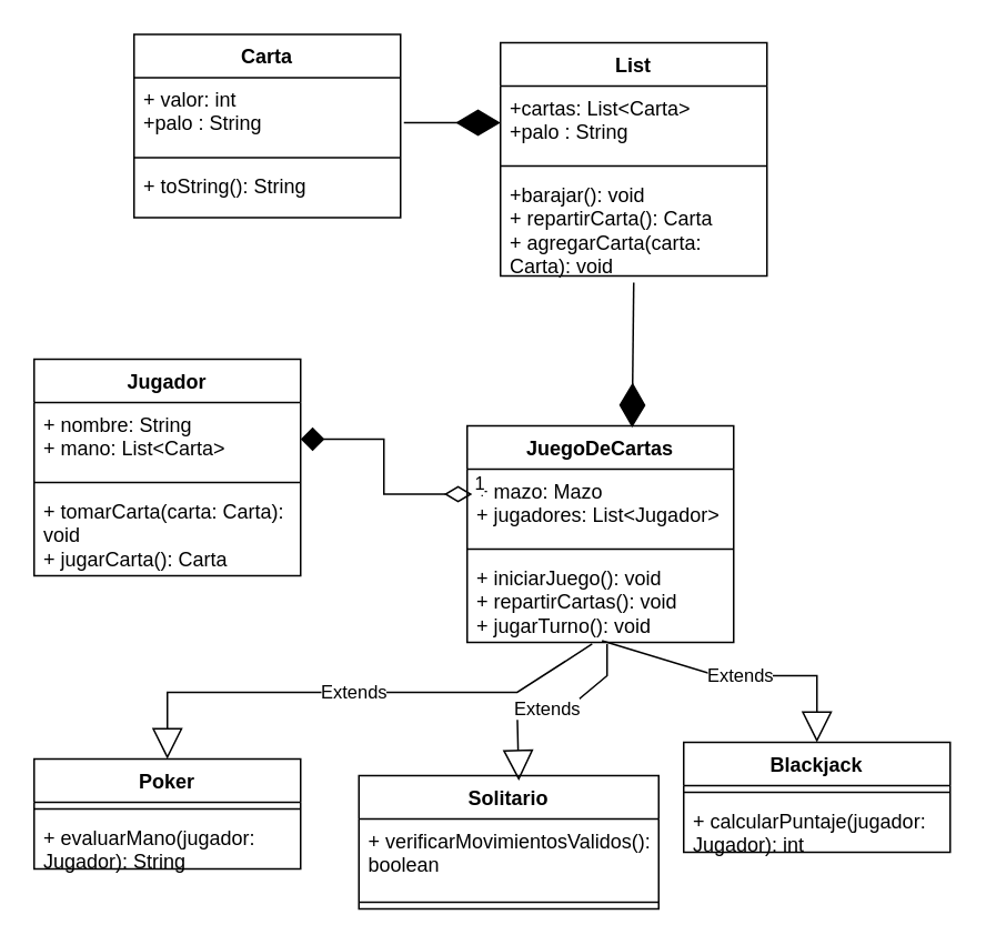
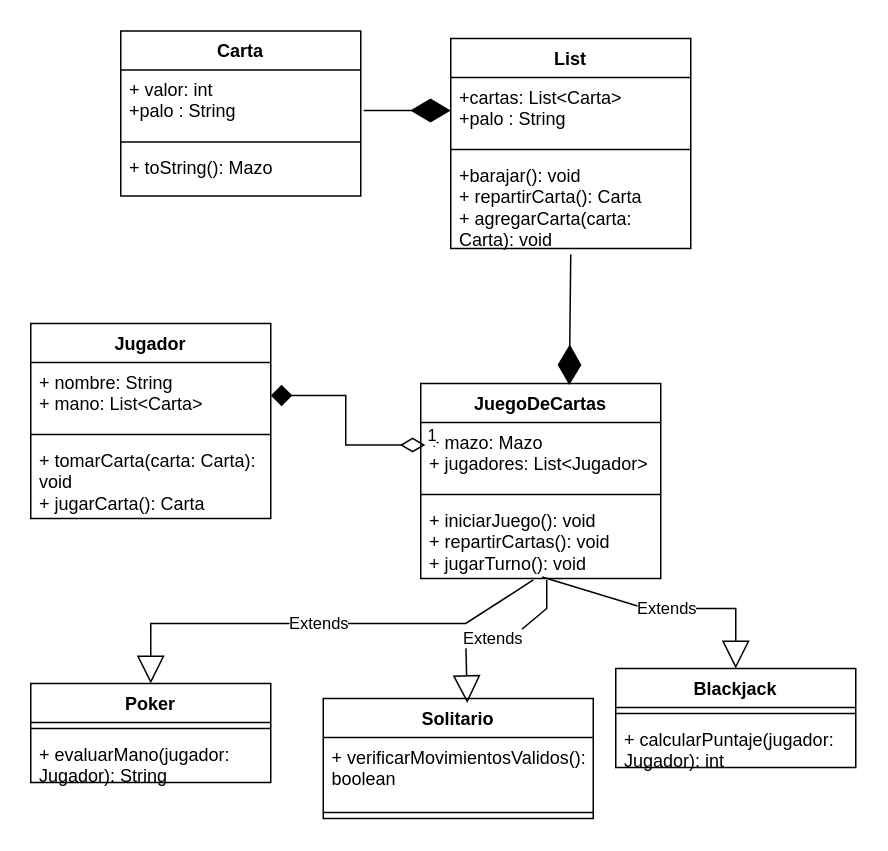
- <mxCell id="5" value="+ toString(): String" style="text;strokeColor=none;fillColor=none;align=left;verticalAlign=top;spacingLeft=4;spacingRight=4;overflow=hidden;rotatable=0;points=[[0,0.5],[1,0.5]];portConstraint=eastwest;whiteSpace=wrap;html=1;" vertex="1" parent="2"><mxGeometry y="78" width="160" height="32" as="geometry" /></mxCell>
+ <mxCell id="5" value="+ toString(): Mazo" style="text;strokeColor=none;fillColor=none;align=left;verticalAlign=top;spacingLeft=4;spacingRight=4;overflow=hidden;rotatable=0;points=[[0,0.5],[1,0.5]];portConstraint=eastwest;whiteSpace=wrap;html=1;" vertex="1" parent="2"><mxGeometry y="78" width="160" height="32" as="geometry" /></mxCell>
